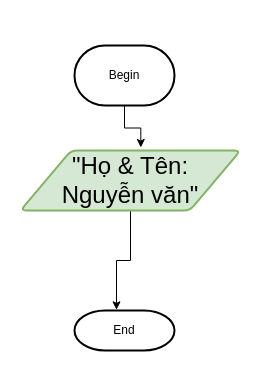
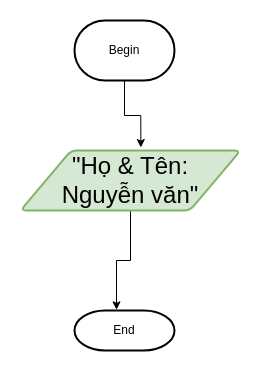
- <mxCell id="3" value="Begin" style="strokeWidth=2;html=1;shape=mxgraph.flowchart.terminator;whiteSpace=wrap;" vertex="1" parent="1"><mxGeometry x="74" y="45" width="100" height="60" as="geometry" /></mxCell>
+ <mxCell id="3" value="Begin" style="strokeWidth=2;html=1;shape=mxgraph.flowchart.terminator;whiteSpace=wrap;" vertex="1" parent="1"><mxGeometry x="74" y="20" width="100" height="60" as="geometry" /></mxCell>
